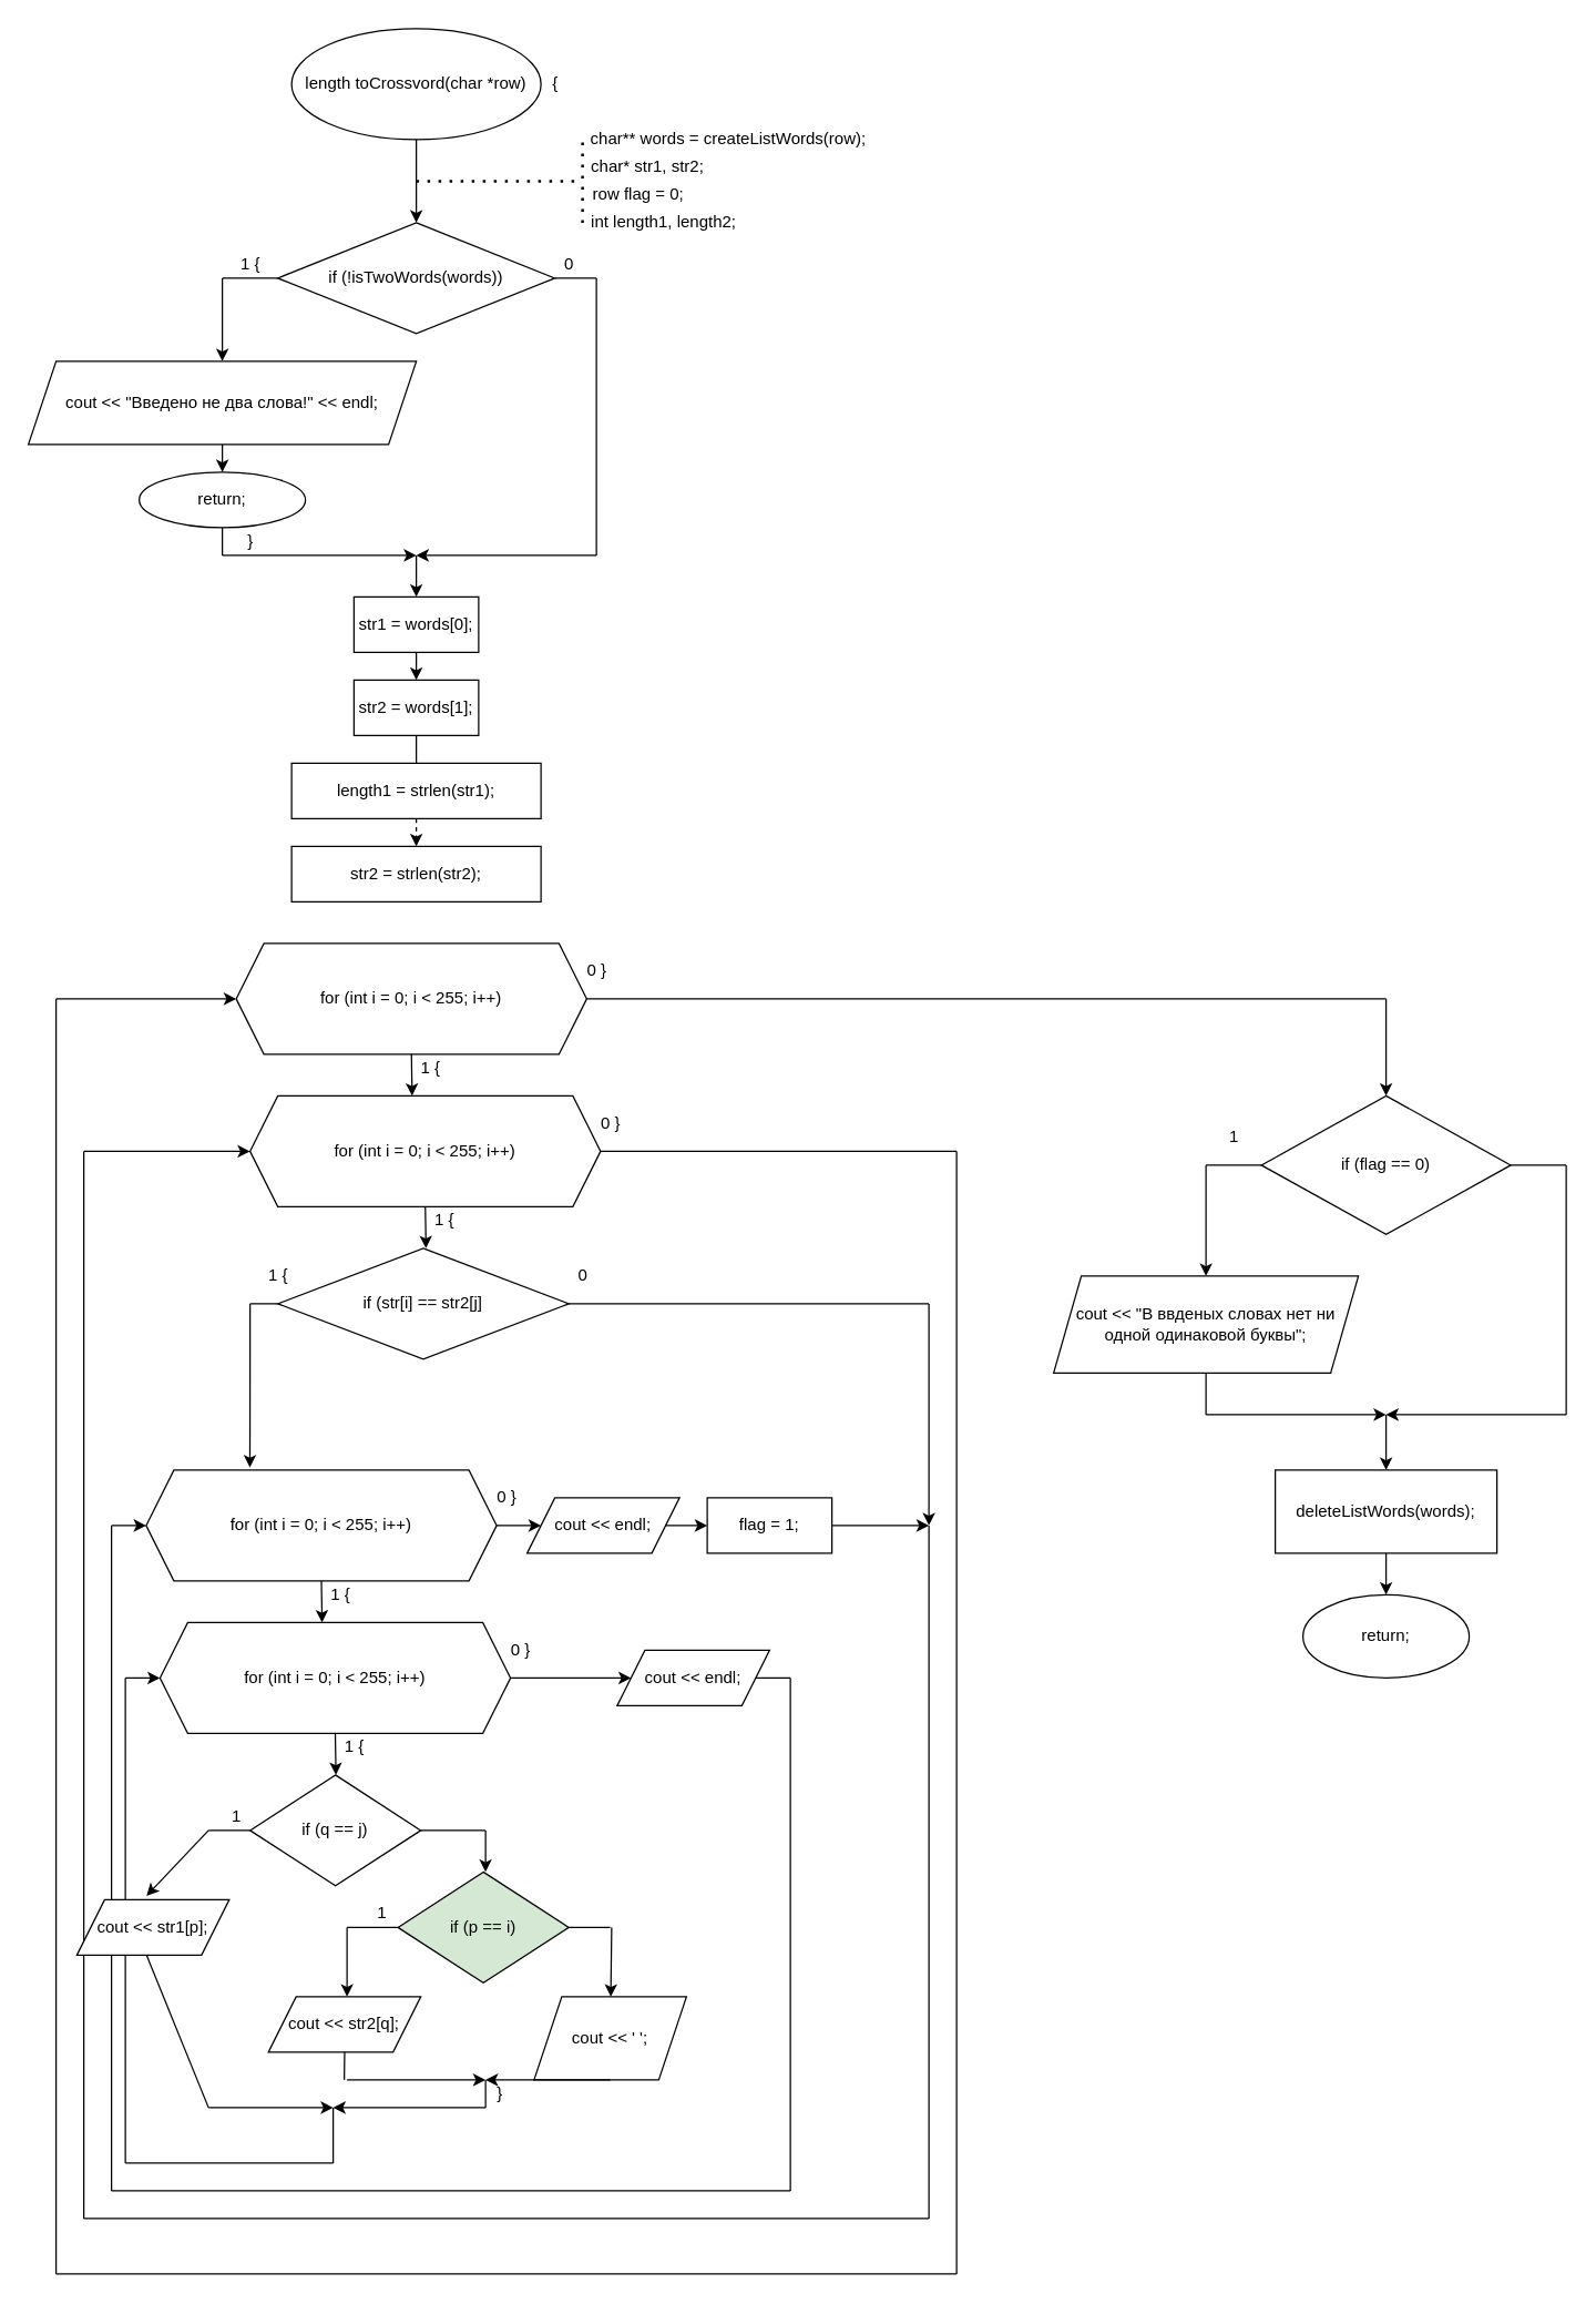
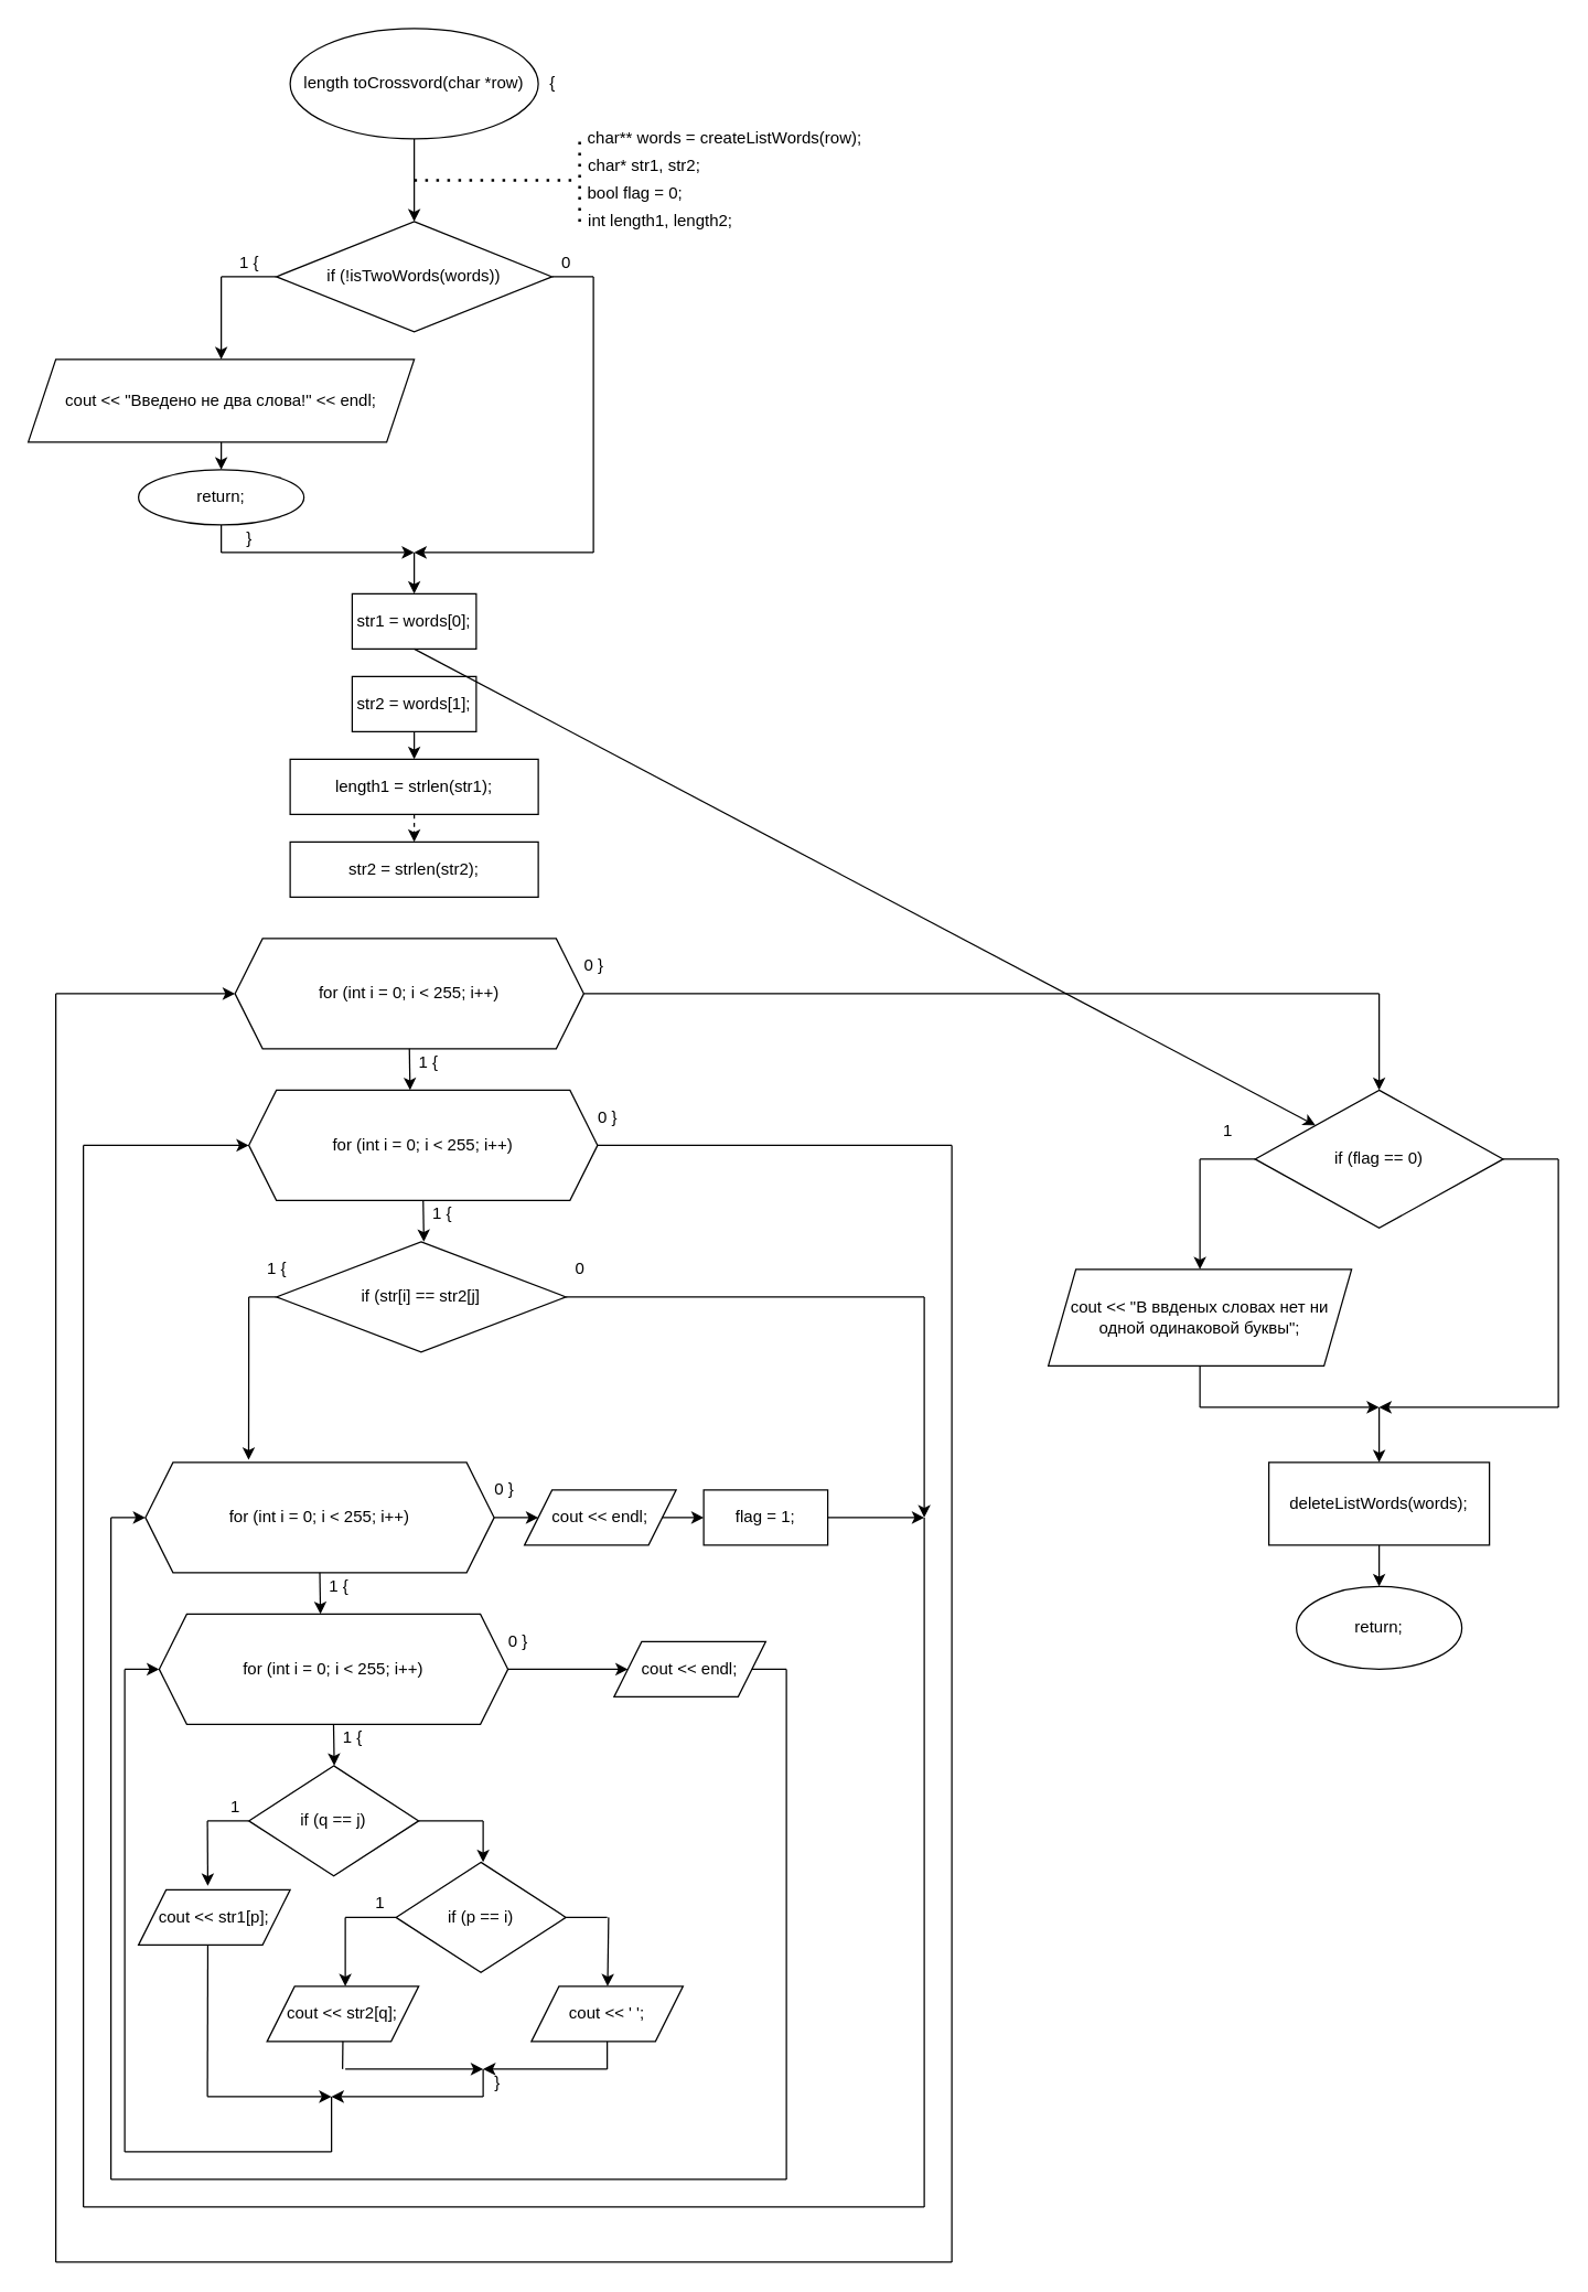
- <mxCell id="7" value="row flag = 0;" style="text;html=1;align=center;verticalAlign=middle;resizable=0;points=[];autosize=1;" vertex="1" parent="1"><mxGeometry x="420" y="130" width="80" height="20" as="geometry" /></mxCell>
+ <mxCell id="7" value="bool flag = 0;" style="text;html=1;align=center;verticalAlign=middle;resizable=0;points=[];autosize=1;" vertex="1" parent="1"><mxGeometry x="420" y="130" width="80" height="20" as="geometry" /></mxCell>
- <mxCell id="28" value="" style="endArrow=classic;html=1;exitX=0.5;exitY=1;exitDx=0;exitDy=0;entryX=0.5;entryY=0;entryDx=0;entryDy=0;" edge="1" parent="1" source="26" target="27"><mxGeometry width="50" height="50" relative="1" as="geometry"><mxPoint x="270" y="560" as="sourcePoint" /><mxPoint x="320" y="510" as="targetPoint" /></mxGeometry></mxCell>
+ <mxCell id="28" value="" style="endArrow=classic;html=1;exitX=0.5;exitY=1;exitDx=0;exitDy=0;" edge="1" parent="1" source="26" target="106"><mxGeometry width="50" height="50" relative="1" as="geometry"><mxPoint x="270" y="560" as="sourcePoint" /><mxPoint x="320" y="510" as="targetPoint" /></mxGeometry></mxCell>
- <mxCell id="32" value="" style="endArrow=none;html=1;exitX=0.5;exitY=1;exitDx=0;exitDy=0;entryX=0.5;entryY=0;entryDx=0;entryDy=0;" edge="1" parent="1" source="27" target="29"><mxGeometry width="50" height="50" relative="1" as="geometry"><mxPoint x="270" y="560" as="sourcePoint" /><mxPoint x="320" y="510" as="targetPoint" /></mxGeometry></mxCell>
+ <mxCell id="32" value="" style="endArrow=classic;html=1;exitX=0.5;exitY=1;exitDx=0;exitDy=0;entryX=0.5;entryY=0;entryDx=0;entryDy=0;" edge="1" parent="1" source="27" target="29"><mxGeometry width="50" height="50" relative="1" as="geometry"><mxPoint x="270" y="560" as="sourcePoint" /><mxPoint x="320" y="510" as="targetPoint" /></mxGeometry></mxCell>
- <mxCell id="66" value="cout &amp;lt;&amp;lt; str1[p];" style="shape=parallelogram;perimeter=parallelogramPerimeter;whiteSpace=wrap;html=1;fixedSize=1;" vertex="1" parent="1"><mxGeometry x="55" y="1370" width="110" height="40" as="geometry" /></mxCell>
+ <mxCell id="66" value="cout &amp;lt;&amp;lt; str1[p];" style="shape=parallelogram;perimeter=parallelogramPerimeter;whiteSpace=wrap;html=1;fixedSize=1;" vertex="1" parent="1"><mxGeometry x="100" y="1370" width="110" height="40" as="geometry" /></mxCell>
- <mxCell id="70" value="if (p == i)" style="rhombus;whiteSpace=wrap;html=1;fillColor=#d5e8d4;" vertex="1" parent="1"><mxGeometry x="286.75" y="1350" width="123.25" height="80" as="geometry" /></mxCell>
+ <mxCell id="70" value="if (p == i)" style="rhombus;whiteSpace=wrap;html=1;" vertex="1" parent="1"><mxGeometry x="286.75" y="1350" width="123.25" height="80" as="geometry" /></mxCell>
- <mxCell id="75" value="cout &amp;lt;&amp;lt; ' ';" style="shape=parallelogram;perimeter=parallelogramPerimeter;whiteSpace=wrap;html=1;fixedSize=1;" vertex="1" parent="1"><mxGeometry x="385" y="1440" width="110" height="60" as="geometry" /></mxCell>
+ <mxCell id="75" value="cout &amp;lt;&amp;lt; ' ';" style="shape=parallelogram;perimeter=parallelogramPerimeter;whiteSpace=wrap;html=1;fixedSize=1;" vertex="1" parent="1"><mxGeometry x="385" y="1440" width="110" height="40" as="geometry" /></mxCell>
